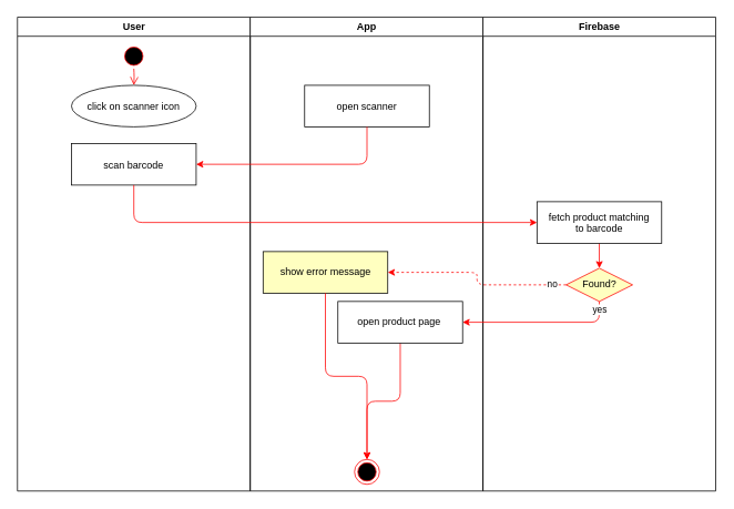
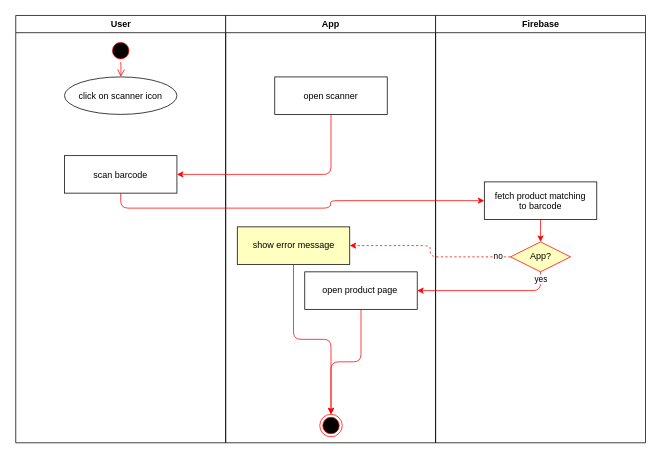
- <mxCell id="6" value="scan barcode" style="" parent="2" vertex="1"><mxGeometry x="65" y="152" width="150" height="50" as="geometry" /></mxCell>
+ <mxCell id="6" value="scan barcode" style="" parent="2" vertex="1"><mxGeometry x="65" y="187" width="150" height="50" as="geometry" /></mxCell>
- <mxCell id="17" value="&lt;font color=&quot;#000000&quot;&gt;Found?&lt;/font&gt;" style="rhombus;whiteSpace=wrap;html=1;fillColor=#ffffc0;strokeColor=#ff0000;" parent="14" vertex="1"><mxGeometry x="100" y="302" width="80" height="40" as="geometry" /></mxCell>
+ <mxCell id="17" value="&lt;font color=&quot;#000000&quot;&gt;App?&lt;/font&gt;" style="rhombus;whiteSpace=wrap;html=1;fillColor=#ffffc0;strokeColor=#ff0000;" parent="14" vertex="1"><mxGeometry x="100" y="302" width="80" height="40" as="geometry" /></mxCell>
